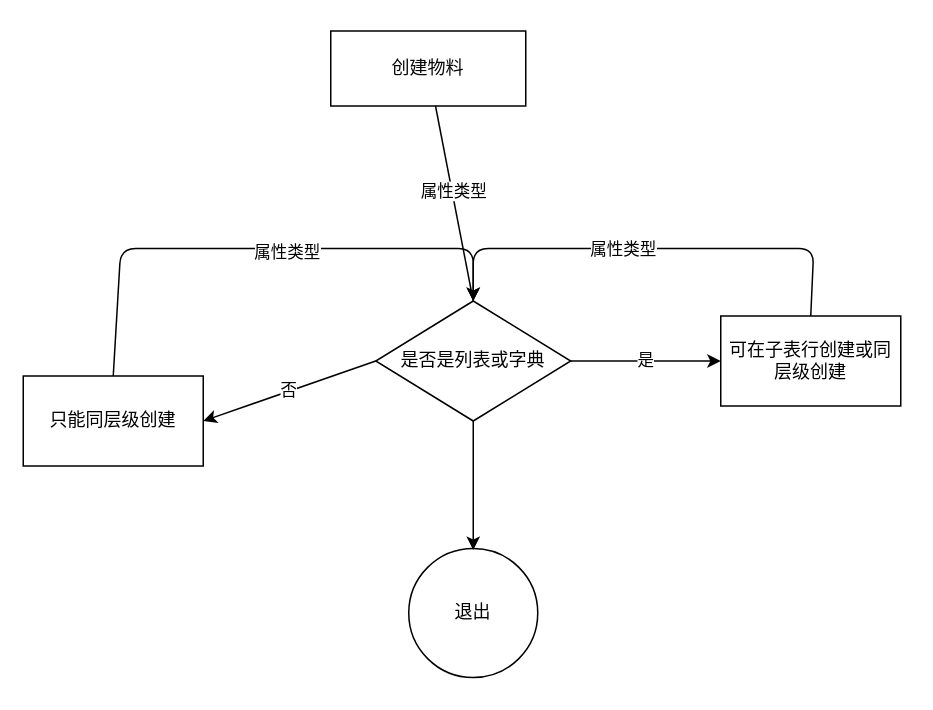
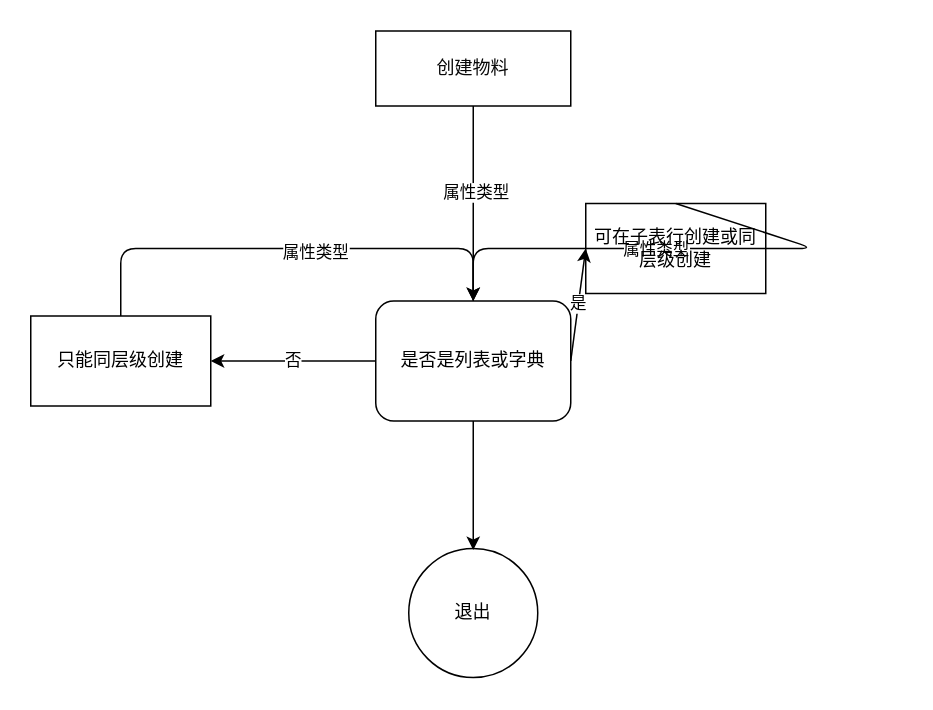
- <mxCell id="4" value="创建物料" style="whiteSpace=wrap;html=1;strokeColor=#000000;fillColor=none;fontColor=#080808;" vertex="1" parent="1"><mxGeometry x="220" y="20" width="130" height="50" as="geometry" /></mxCell>
+ <mxCell id="4" value="创建物料" style="whiteSpace=wrap;html=1;strokeColor=#000000;fillColor=none;fontColor=#080808;" vertex="1" parent="1"><mxGeometry x="250" y="20" width="130" height="50" as="geometry" /></mxCell>
- <mxCell id="8" value="是否是列表或字典" style="rhombus;whiteSpace=wrap;html=1;fontColor=#000000;labelBackgroundColor=#FFFFFF;fillColor=none;strokeColor=#000000;" vertex="1" parent="1"><mxGeometry x="250" y="200" width="130" height="80" as="geometry" /></mxCell>
+ <mxCell id="8" value="是否是列表或字典" style="whiteSpace=wrap;html=1;fontColor=#000000;labelBackgroundColor=#FFFFFF;fillColor=none;strokeColor=#000000;rounded=1;" vertex="1" parent="1"><mxGeometry x="250" y="200" width="130" height="80" as="geometry" /></mxCell>
- <mxCell id="14" value="&lt;font color=&quot;#000000&quot;&gt;可在子表行创建或同层级创建&lt;/font&gt;" style="whiteSpace=wrap;html=1;fillColor=none;strokeColor=#000000;" vertex="1" parent="1"><mxGeometry x="480" y="210" width="120" height="60" as="geometry" /></mxCell>
+ <mxCell id="14" value="&lt;font color=&quot;#000000&quot;&gt;可在子表行创建或同层级创建&lt;/font&gt;" style="whiteSpace=wrap;html=1;fillColor=none;strokeColor=#000000;" vertex="1" parent="1"><mxGeometry x="390" y="135" width="120" height="60" as="geometry" /></mxCell>
- <mxCell id="11" value="只能同层级创建" style="whiteSpace=wrap;html=1;fillColor=none;fontColor=#000000;strokeColor=#000000;" vertex="1" parent="1"><mxGeometry x="15" y="250" width="120" height="60" as="geometry" /></mxCell>
+ <mxCell id="11" value="只能同层级创建" style="whiteSpace=wrap;html=1;fillColor=none;fontColor=#000000;strokeColor=#000000;" vertex="1" parent="1"><mxGeometry x="20" y="210" width="120" height="60" as="geometry" /></mxCell>
